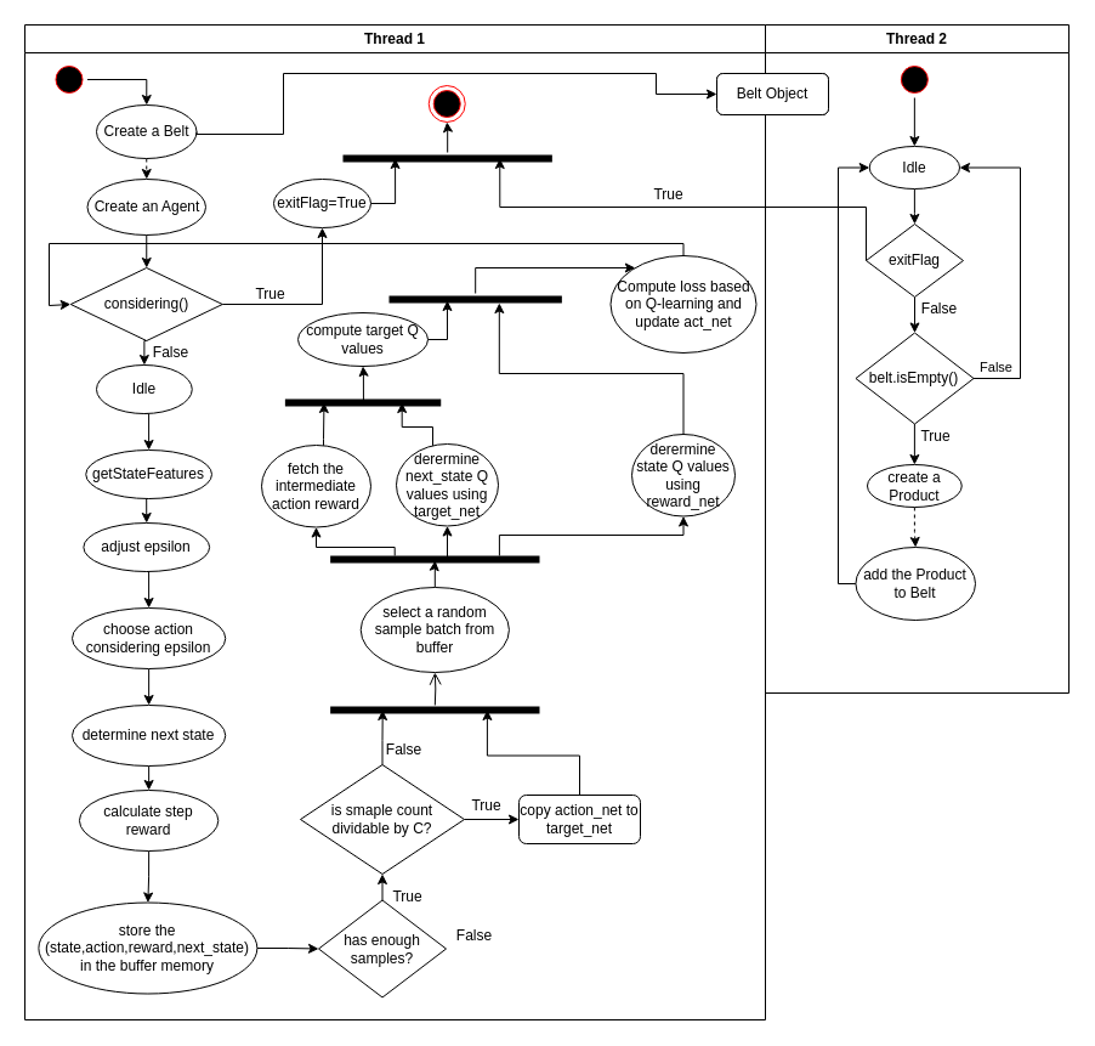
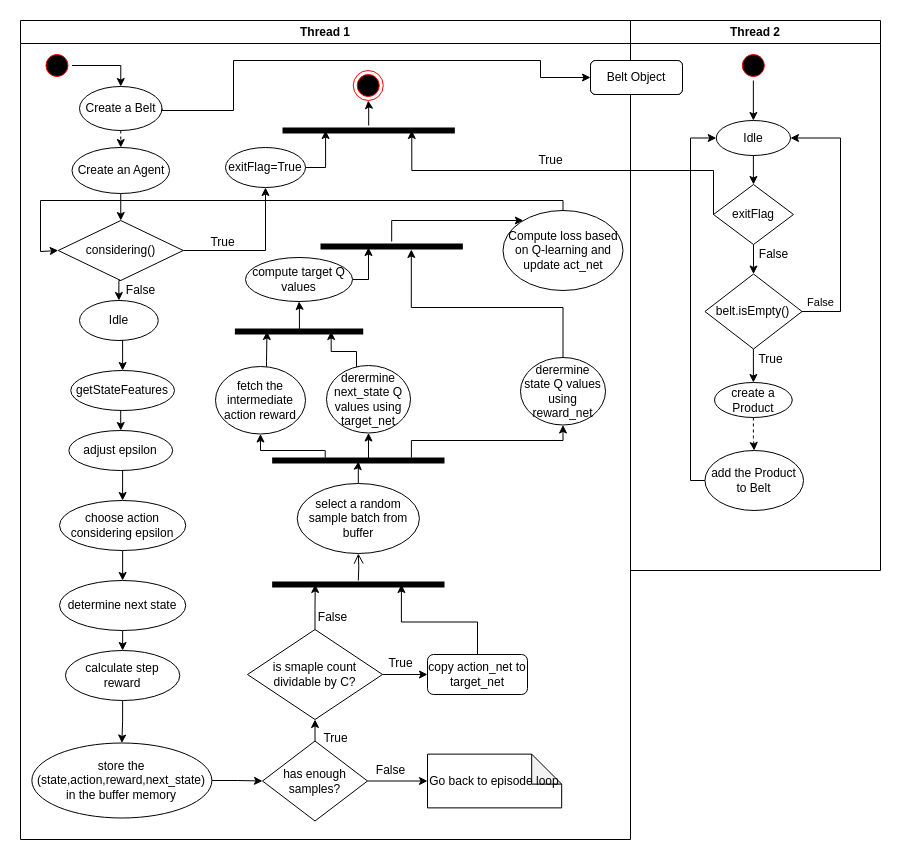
+ <mxCell id="45" style="edgeStyle=orthogonalEdgeStyle;rounded=0;orthogonalLoop=1;jettySize=auto;html=1;entryX=0;entryY=0.5;entryDx=0;entryDy=0;entryPerimeter=0;" edge="1" parent="20" source="46" target="80"><mxGeometry relative="1" as="geometry" /></mxCell>
+ <mxCell id="80" value="Go back to episode loop" style="shape=note;whiteSpace=wrap;html=1;backgroundOutline=1;darkOpacity=0.05;" vertex="1" parent="20"><mxGeometry x="407" y="733.63" width="134.18" height="53.75" as="geometry" /></mxCell>
